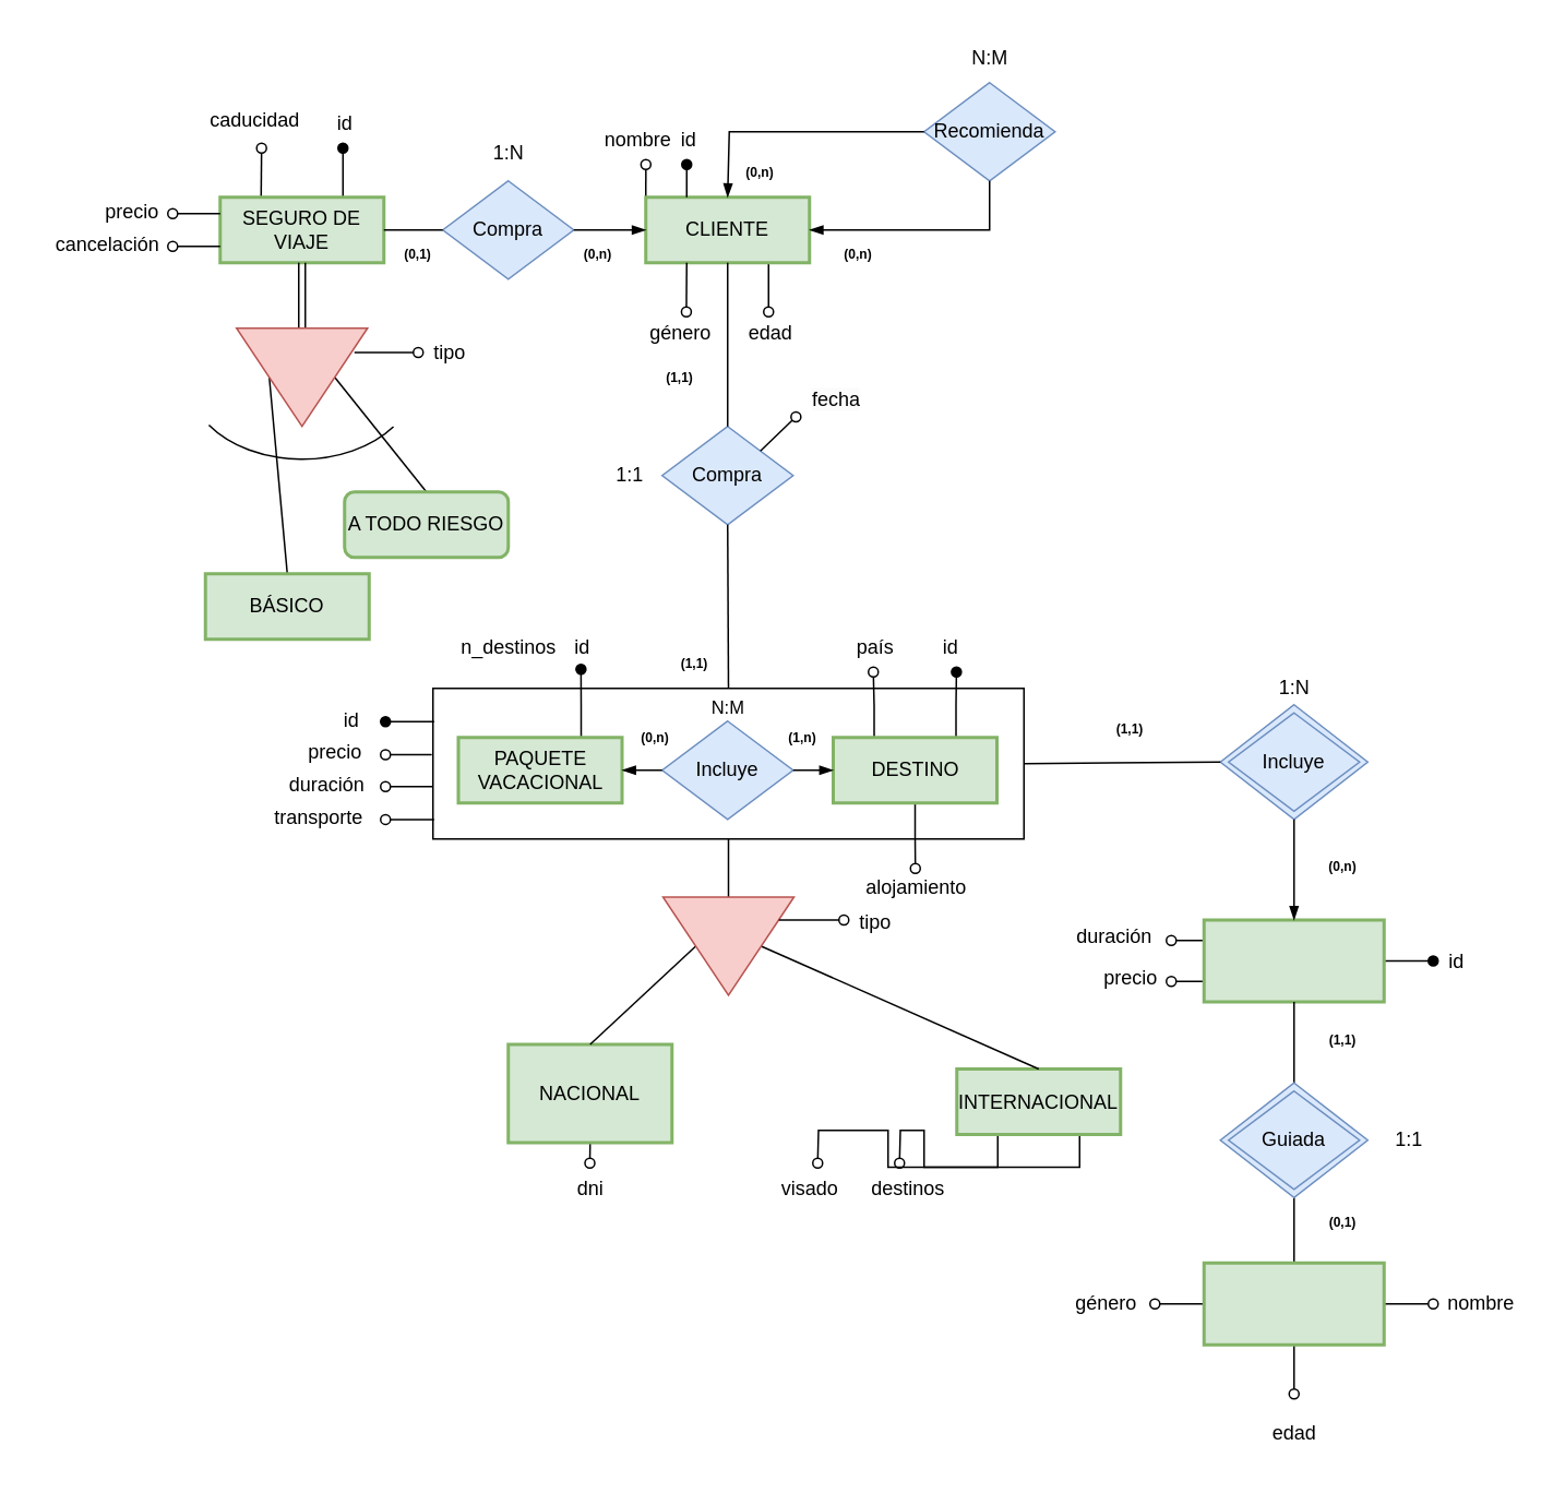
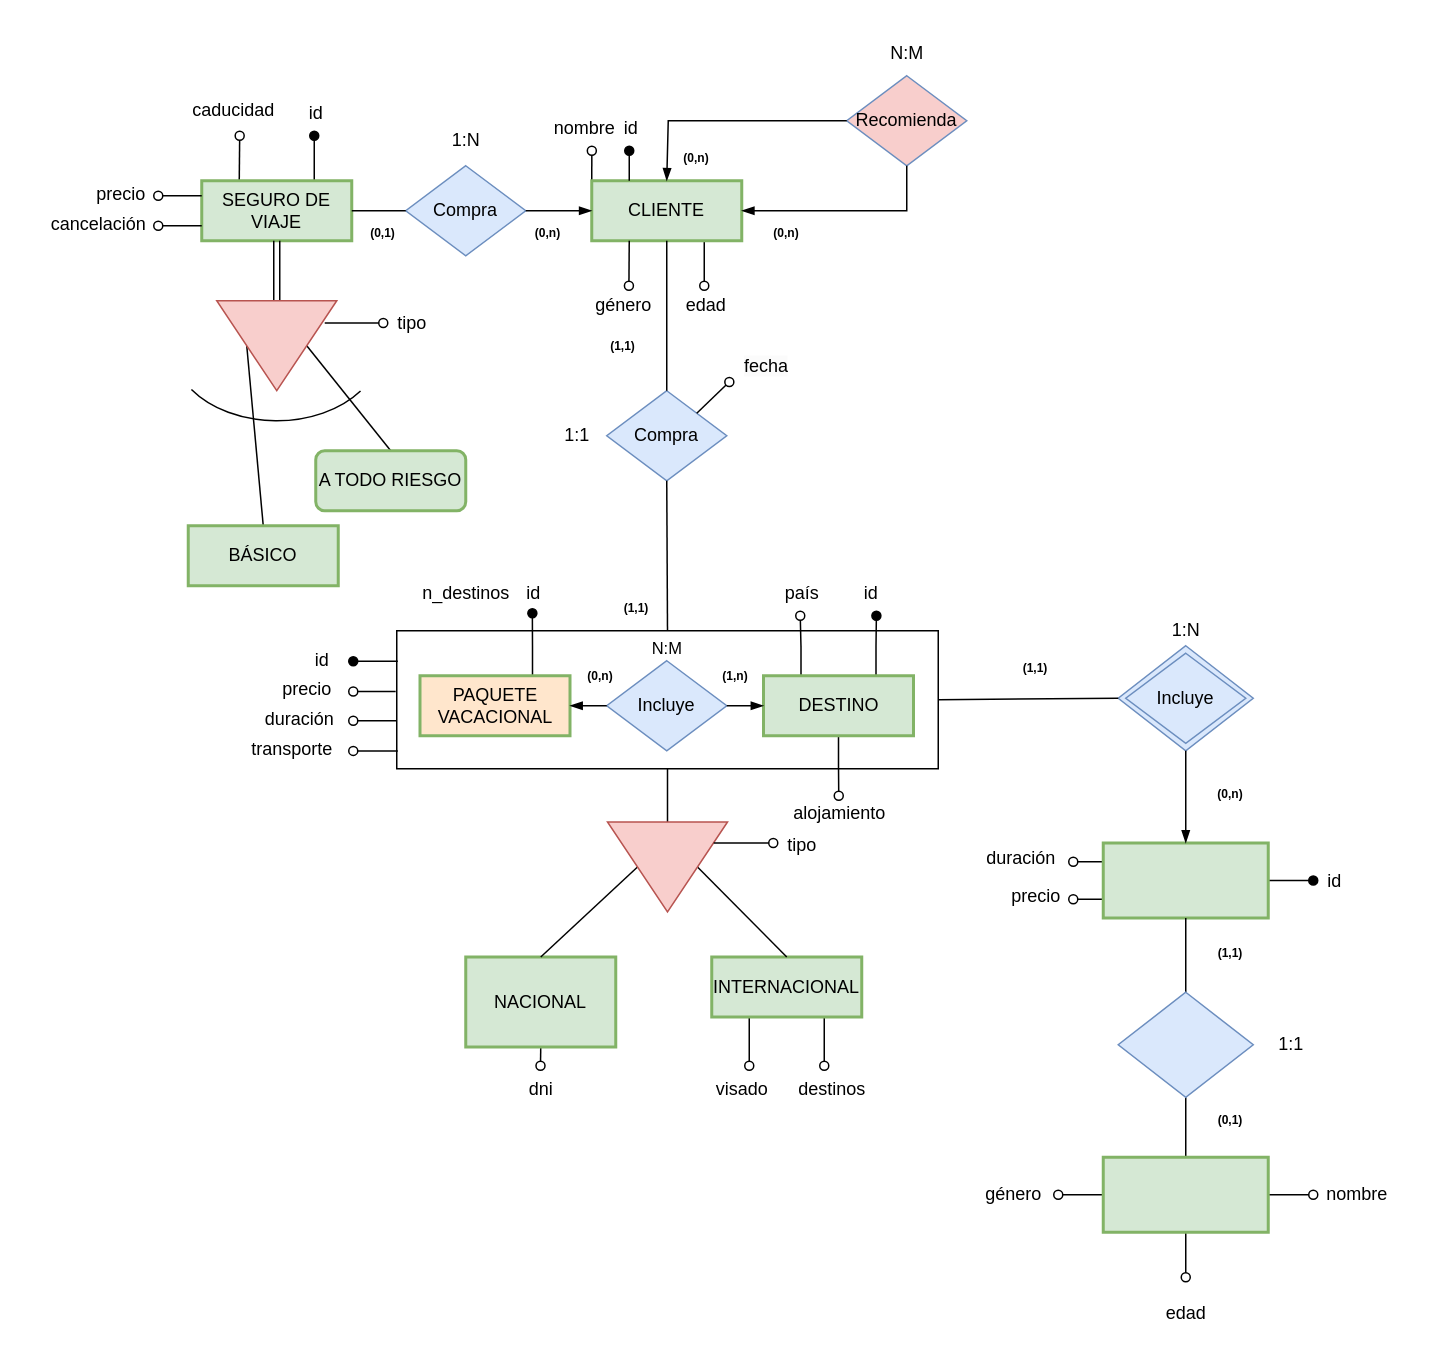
- <mxCell id="21" value="Recomienda" style="rhombus;whiteSpace=wrap;html=1;fillColor=#dae8fc;strokeColor=#6c8ebf;" parent="1" vertex="1"><mxGeometry x="564" y="50" width="80" height="60" as="geometry" /></mxCell>
+ <mxCell id="21" value="Recomienda" style="rhombus;whiteSpace=wrap;html=1;fillColor=#f8cecc;strokeColor=#6c8ebf;" parent="1" vertex="1"><mxGeometry x="564" y="50" width="80" height="60" as="geometry" /></mxCell>
- <mxCell id="14" value="PAQUETE VACACIONAL" style="rounded=0;whiteSpace=wrap;html=1;fillColor=#d5e8d4;strokeColor=#82b366;strokeWidth=2;" parent="1" vertex="1"><mxGeometry x="279.5" y="450" width="100" height="40" as="geometry" /></mxCell>
+ <mxCell id="14" value="PAQUETE VACACIONAL" style="rounded=0;whiteSpace=wrap;html=1;fillColor=#ffe6cc;strokeColor=#82b366;strokeWidth=2;" parent="1" vertex="1"><mxGeometry x="279.5" y="450" width="100" height="40" as="geometry" /></mxCell>
- <mxCell id="28" value="INTERNACIONAL" style="rounded=0;whiteSpace=wrap;html=1;fillColor=#d5e8d4;strokeColor=#82b366;gradientColor=none;strokeWidth=2;glass=0;shadow=0;" parent="1" vertex="1"><mxGeometry x="584" y="652.5" width="100" height="40" as="geometry" /></mxCell>
+ <mxCell id="28" value="INTERNACIONAL" style="rounded=0;whiteSpace=wrap;html=1;fillColor=#d5e8d4;strokeColor=#82b366;gradientColor=none;strokeWidth=2;glass=0;shadow=0;" parent="1" vertex="1"><mxGeometry x="474" y="637.5" width="100" height="40" as="geometry" /></mxCell>
- <mxCell id="89" value="Guiada" style="rhombus;whiteSpace=wrap;html=1;fillColor=#dae8fc;strokeColor=#6c8ebf;" parent="1" vertex="1"><mxGeometry x="750" y="666" width="80" height="60" as="geometry" /></mxCell>
